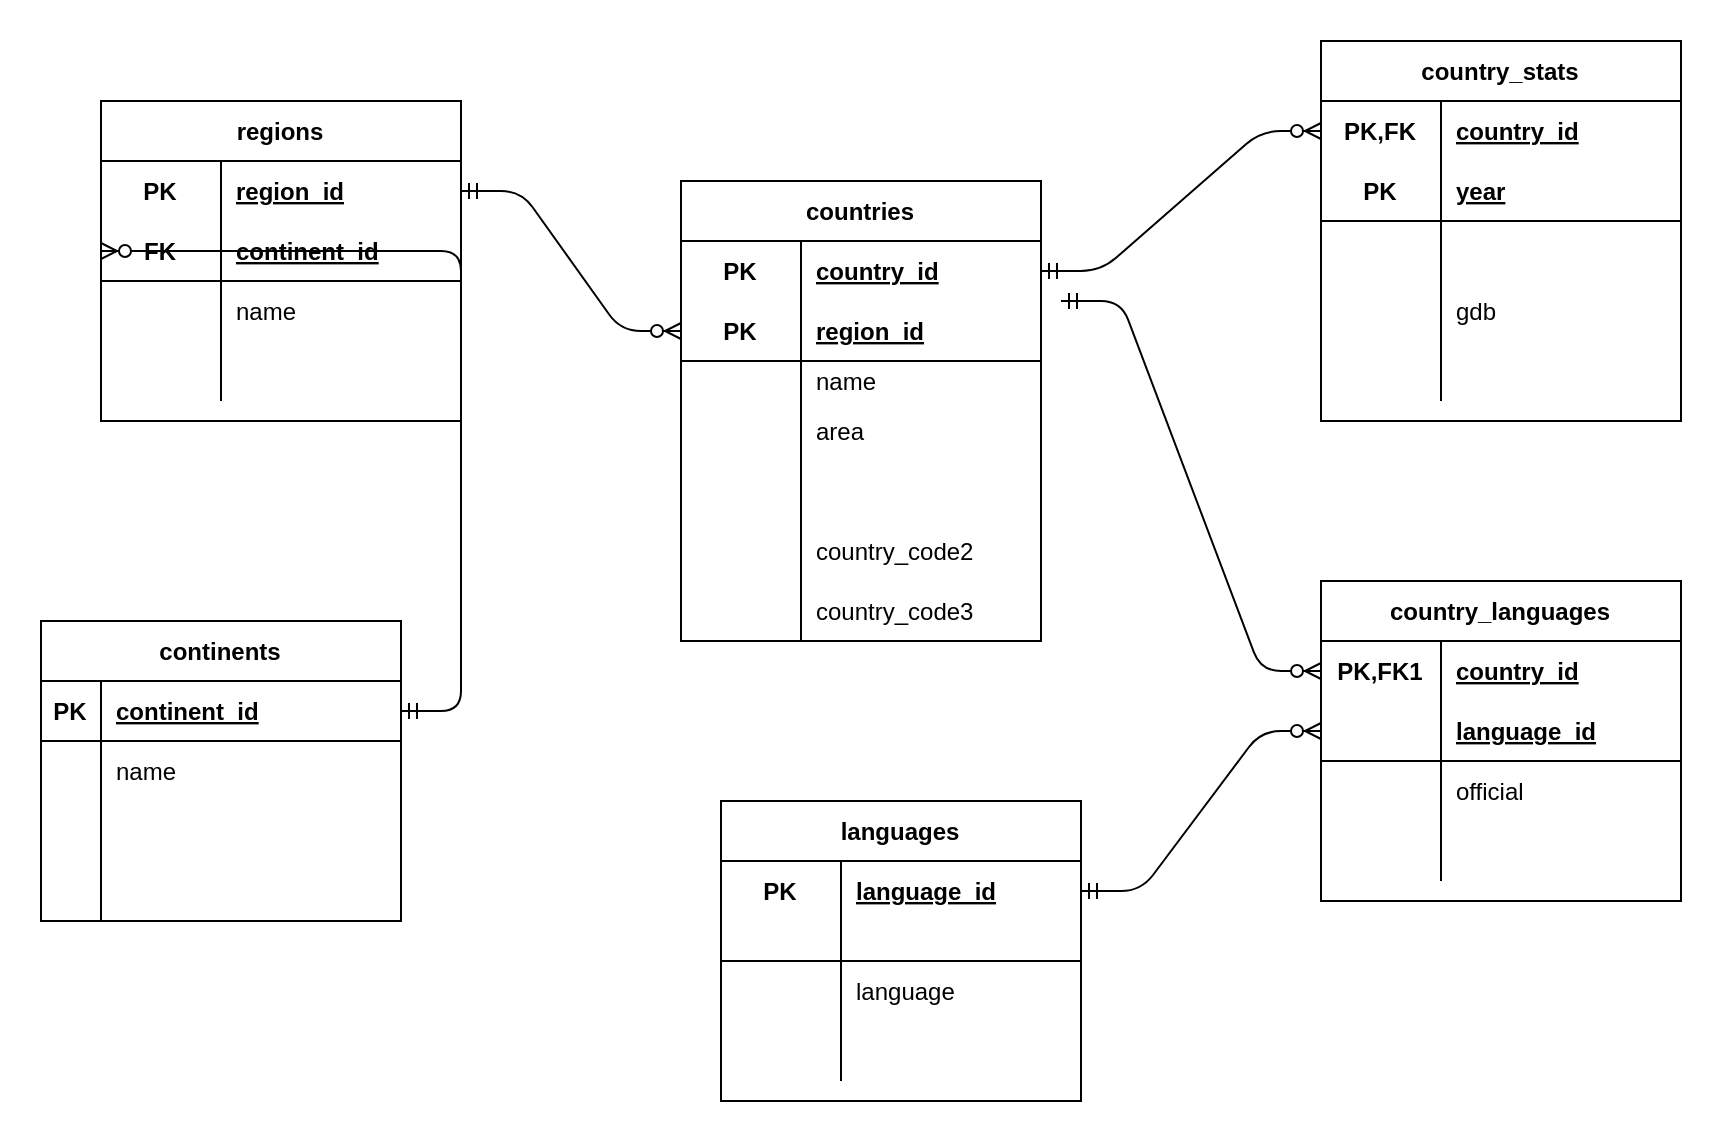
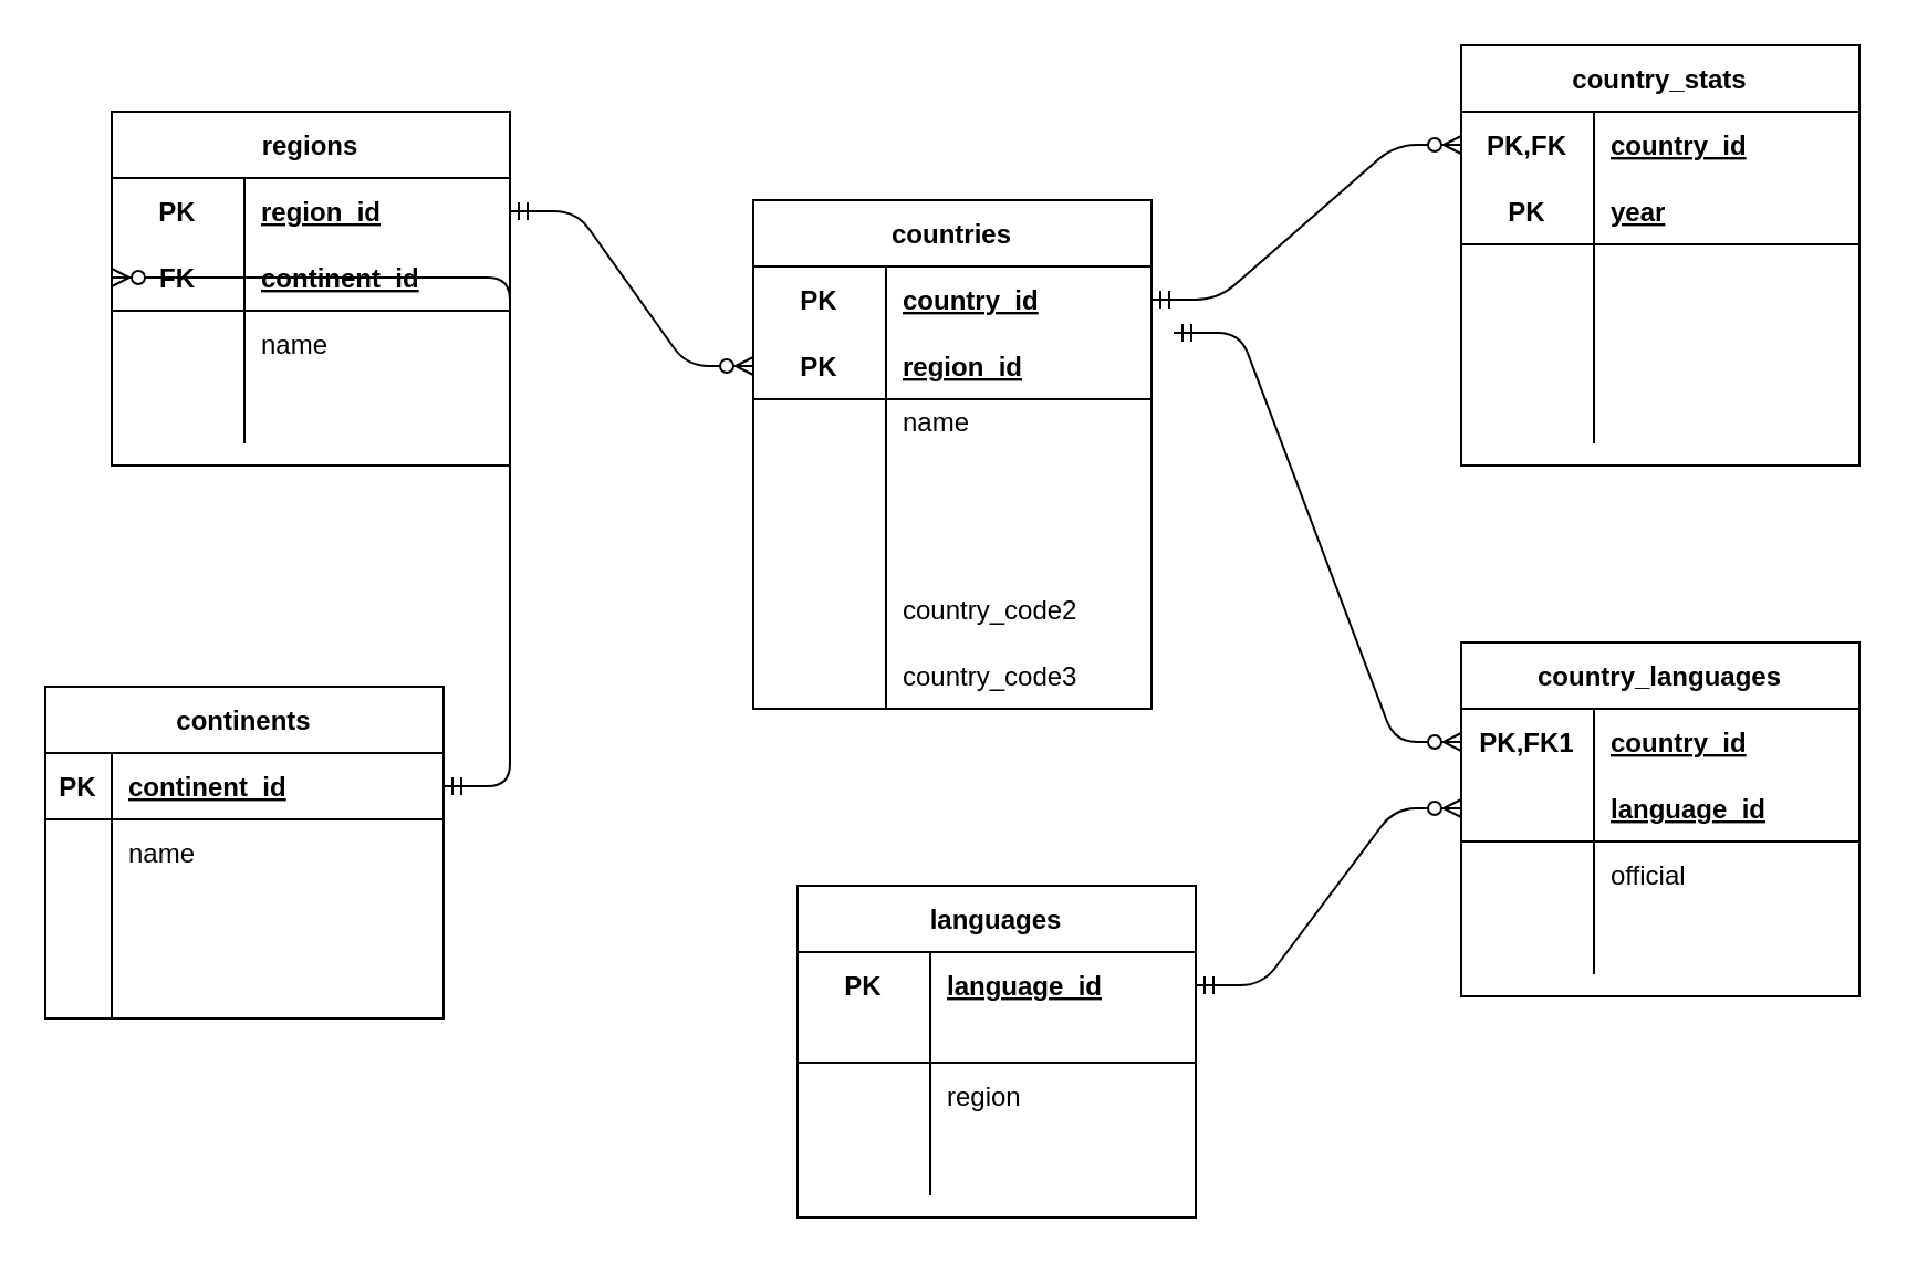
- <mxCell id="26" value="gdb" style="shape=partialRectangle;connectable=0;fillColor=none;top=0;left=0;bottom=0;right=0;align=left;spacingLeft=6;overflow=hidden;" parent="24" vertex="1"><mxGeometry x="60" width="120" height="30" as="geometry" /></mxCell>
- <mxCell id="67" value="area" style="shape=partialRectangle;connectable=0;fillColor=none;top=0;left=0;bottom=0;right=0;align=left;spacingLeft=6;overflow=hidden;" parent="65" vertex="1"><mxGeometry x="60" width="120" height="30" as="geometry" /></mxCell>
- <mxCell id="89" value="language" style="shape=partialRectangle;connectable=0;fillColor=none;top=0;left=0;bottom=0;right=0;align=left;spacingLeft=6;overflow=hidden;" parent="87" vertex="1"><mxGeometry x="60" width="120" height="30" as="geometry" /></mxCell>
+ <mxCell id="89" value="region" style="shape=partialRectangle;connectable=0;fillColor=none;top=0;left=0;bottom=0;right=0;align=left;spacingLeft=6;overflow=hidden;" parent="87" vertex="1"><mxGeometry x="60" width="120" height="30" as="geometry" /></mxCell>
